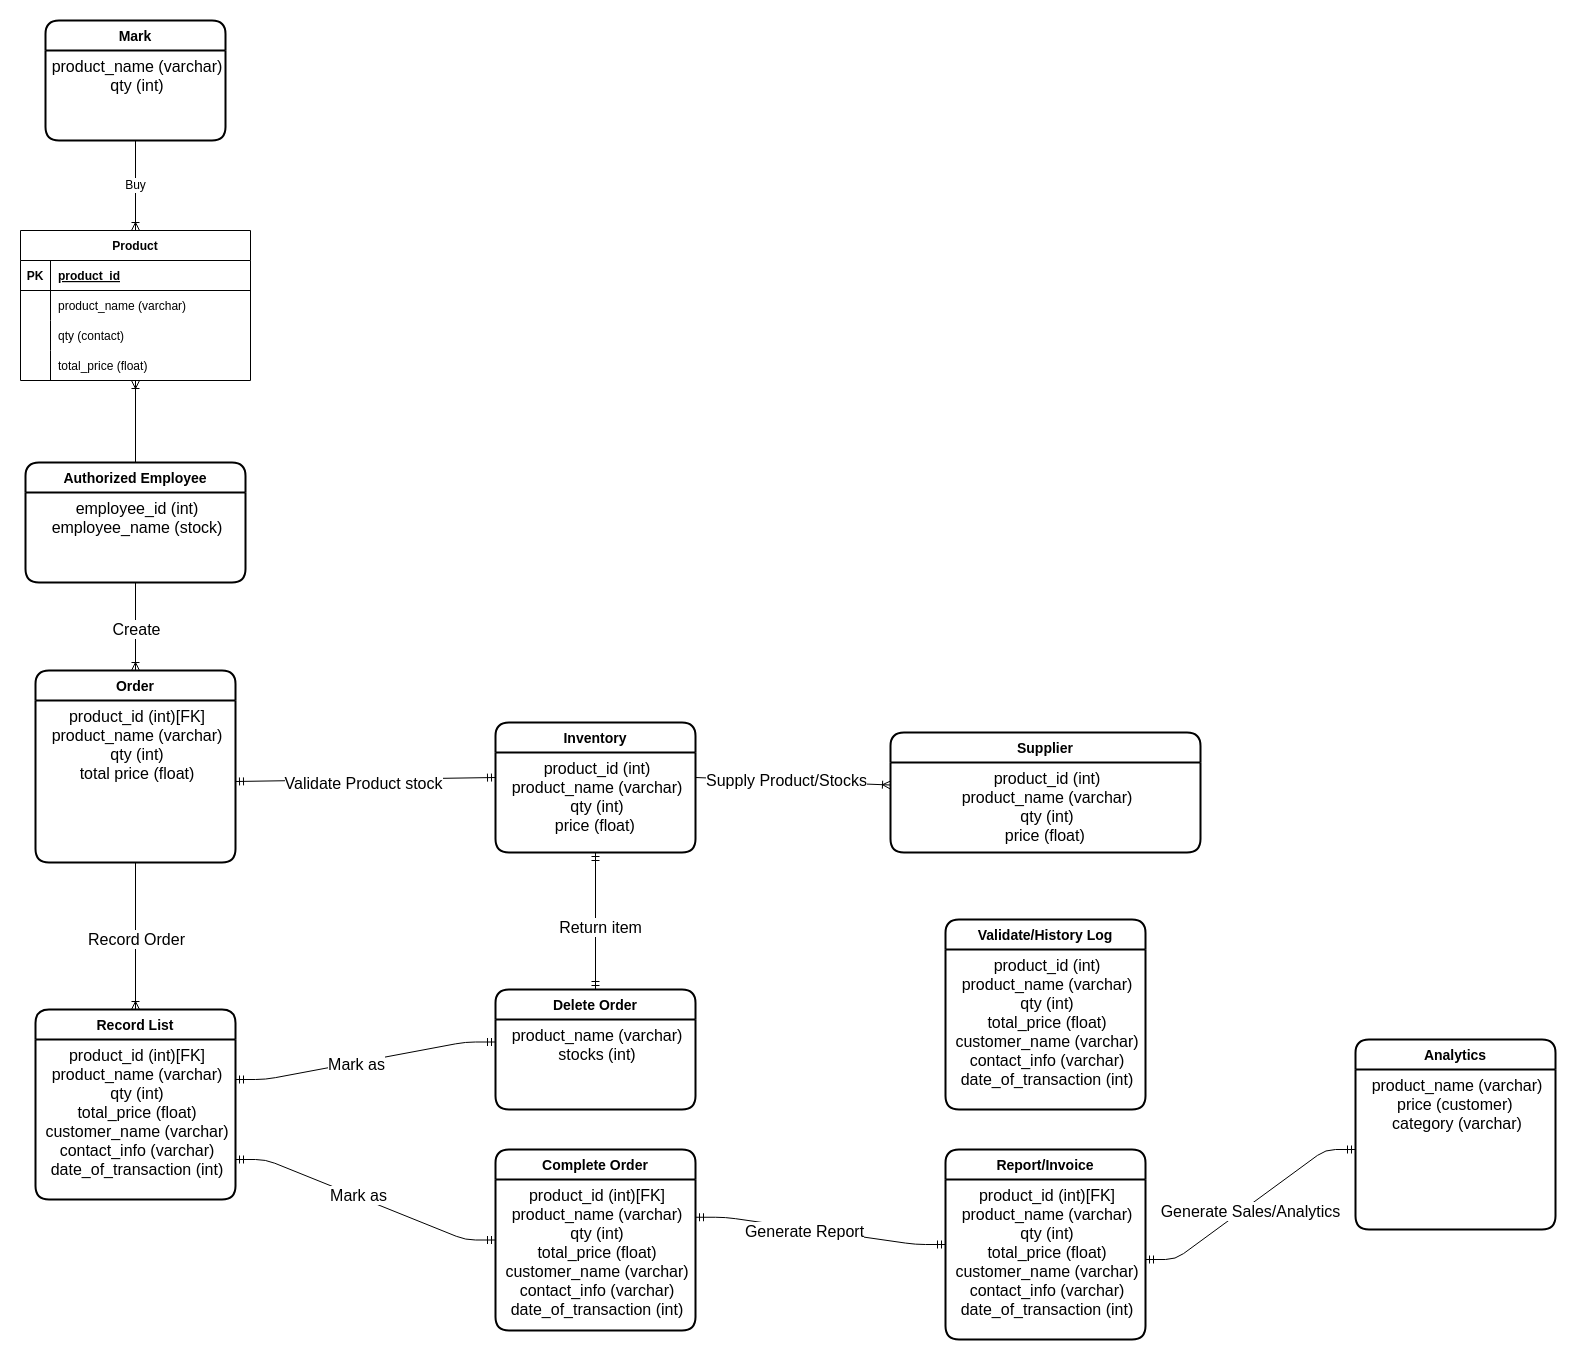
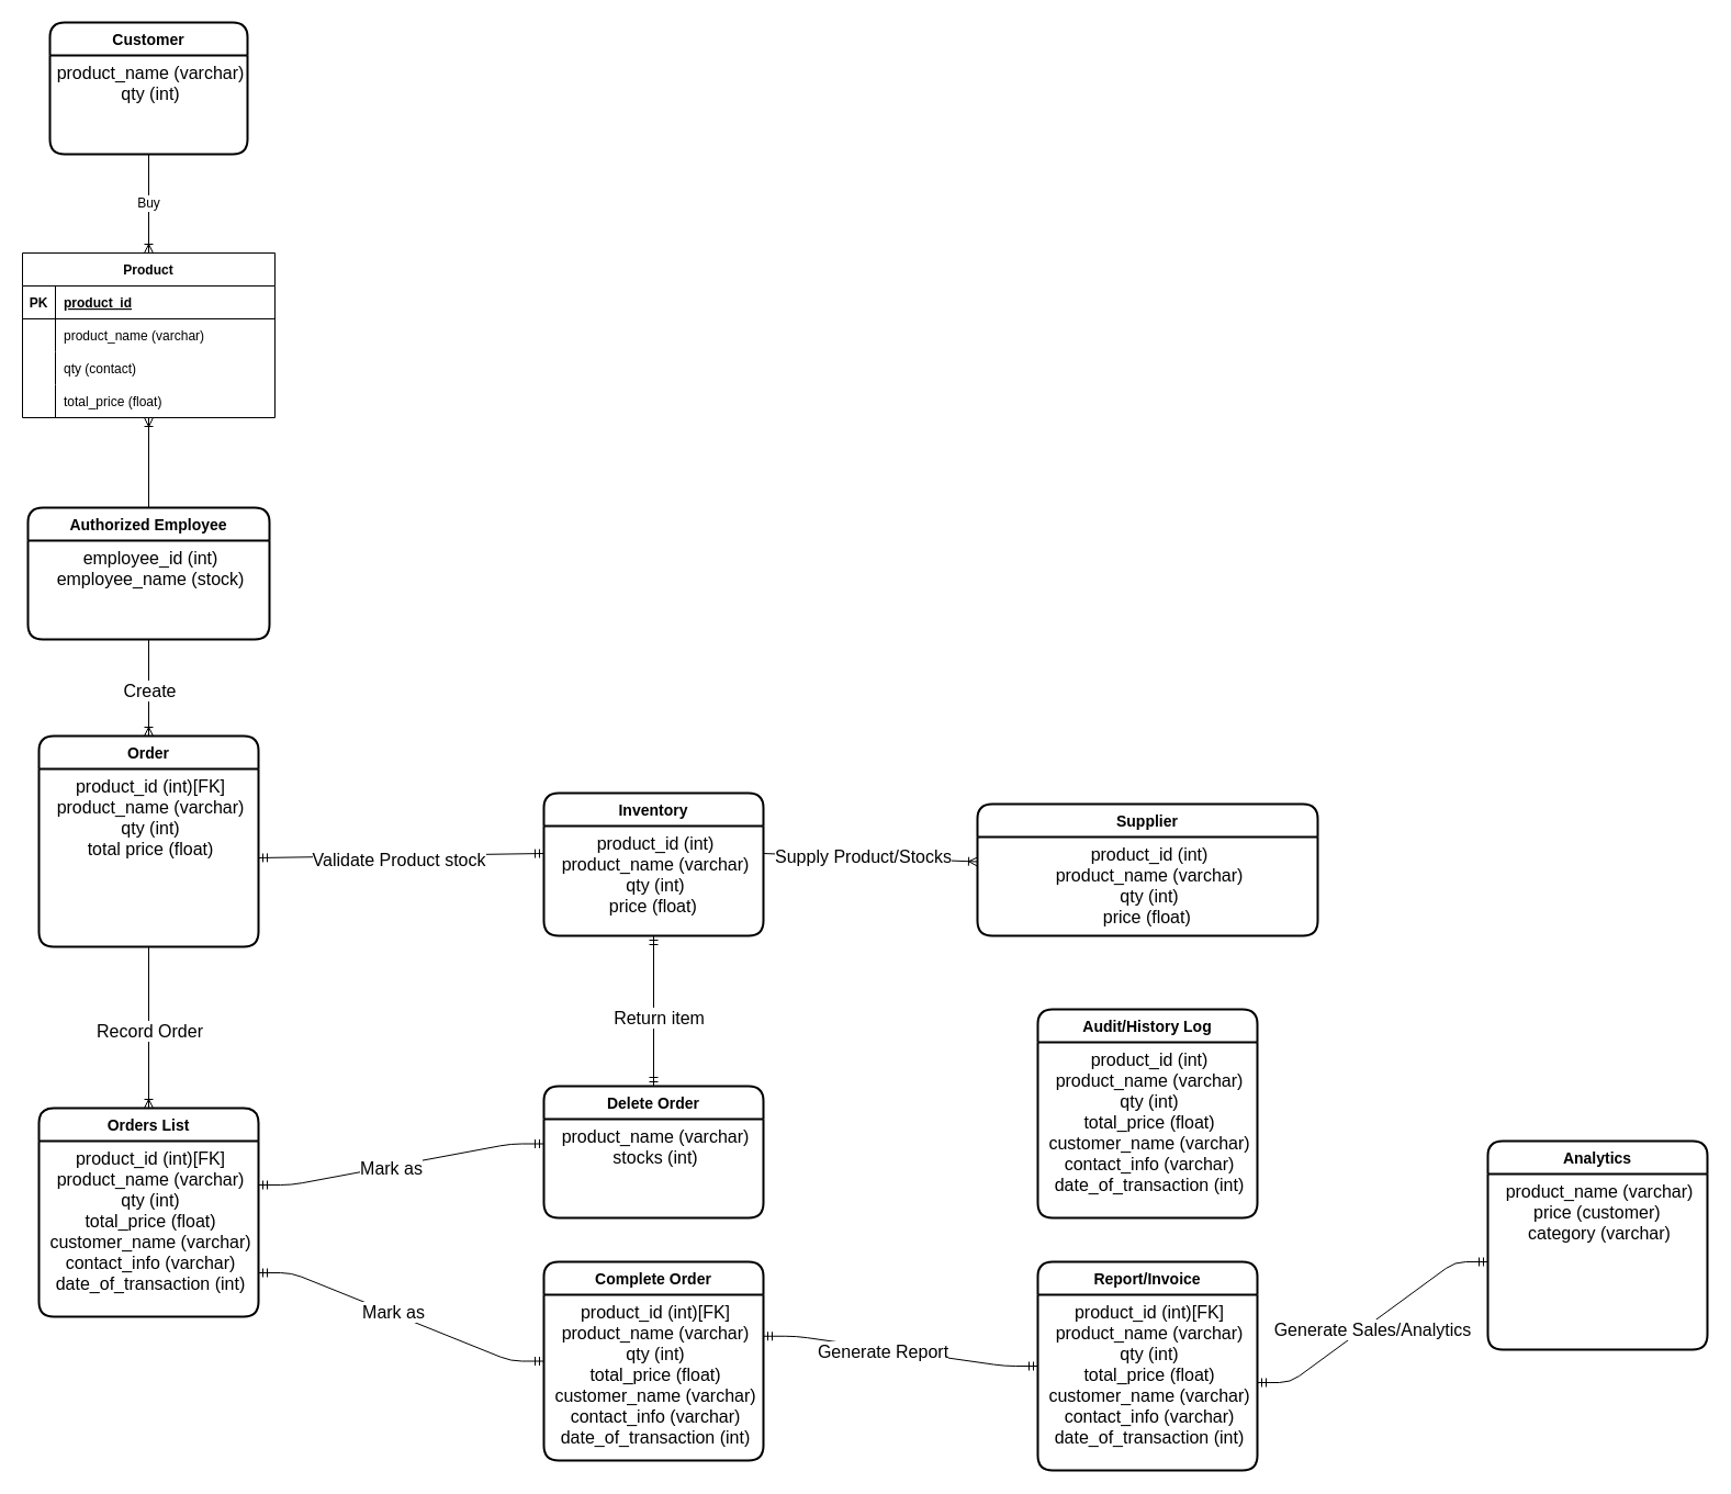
- <mxCell id="2" value="Mark" style="swimlane;childLayout=stackLayout;horizontal=1;startSize=30;horizontalStack=0;rounded=1;fontSize=14;fontStyle=1;strokeWidth=2;resizeParent=0;resizeLast=1;shadow=0;dashed=0;align=center;" parent="1" vertex="1"><mxGeometry x="45" y="20" width="180" height="120" as="geometry" /></mxCell>
+ <mxCell id="2" value="Customer" style="swimlane;childLayout=stackLayout;horizontal=1;startSize=30;horizontalStack=0;rounded=1;fontSize=14;fontStyle=1;strokeWidth=2;resizeParent=0;resizeLast=1;shadow=0;dashed=0;align=center;" parent="1" vertex="1"><mxGeometry x="45" y="20" width="180" height="120" as="geometry" /></mxCell>
- <mxCell id="16" value="Validate/History Log" style="swimlane;childLayout=stackLayout;horizontal=1;startSize=30;horizontalStack=0;rounded=1;fontSize=14;fontStyle=1;strokeWidth=2;resizeParent=0;resizeLast=1;shadow=0;dashed=0;align=center;" parent="1" vertex="1"><mxGeometry x="945" y="919" width="200" height="190" as="geometry" /></mxCell>
+ <mxCell id="16" value="Audit/History Log" style="swimlane;childLayout=stackLayout;horizontal=1;startSize=30;horizontalStack=0;rounded=1;fontSize=14;fontStyle=1;strokeWidth=2;resizeParent=0;resizeLast=1;shadow=0;dashed=0;align=center;" parent="1" vertex="1"><mxGeometry x="945" y="919" width="200" height="190" as="geometry" /></mxCell>
- <mxCell id="12" value="Record List" style="swimlane;childLayout=stackLayout;horizontal=1;startSize=30;horizontalStack=0;rounded=1;fontSize=14;fontStyle=1;strokeWidth=2;resizeParent=0;resizeLast=1;shadow=0;dashed=0;align=center;" parent="1" vertex="1"><mxGeometry x="35" y="1009" width="200" height="190" as="geometry" /></mxCell>
+ <mxCell id="12" value="Orders List" style="swimlane;childLayout=stackLayout;horizontal=1;startSize=30;horizontalStack=0;rounded=1;fontSize=14;fontStyle=1;strokeWidth=2;resizeParent=0;resizeLast=1;shadow=0;dashed=0;align=center;" parent="1" vertex="1"><mxGeometry x="35" y="1009" width="200" height="190" as="geometry" /></mxCell>
